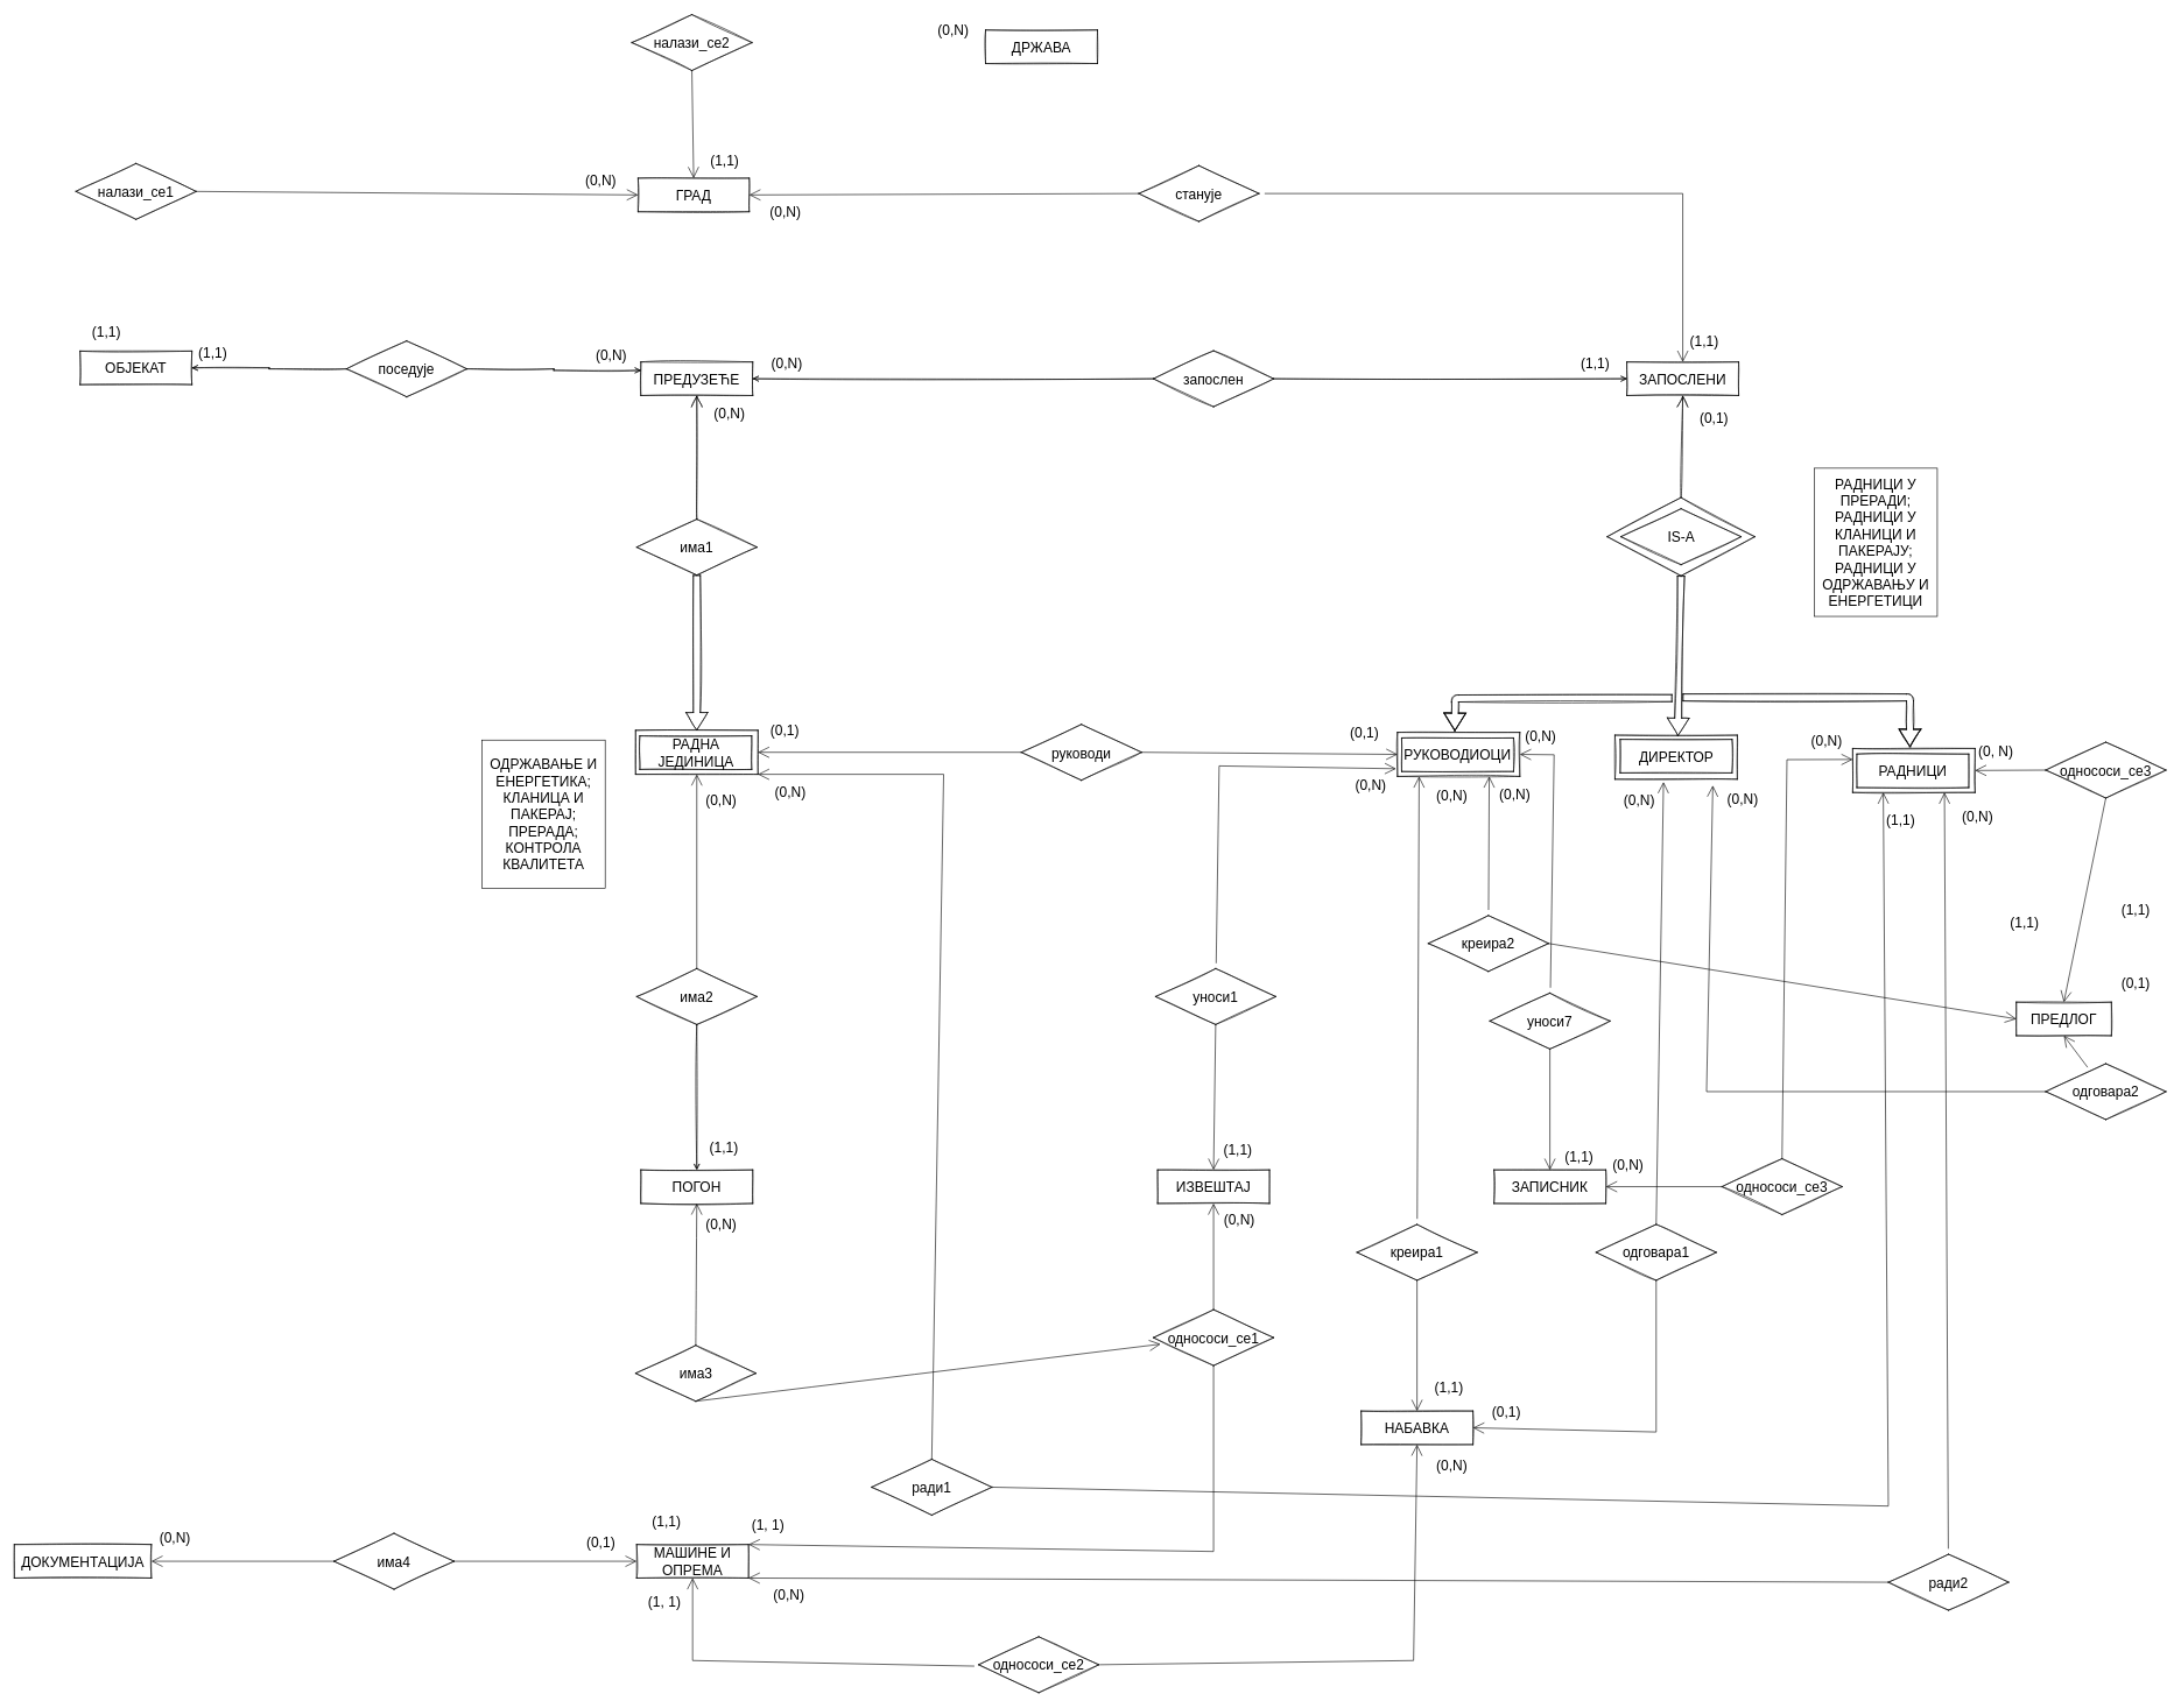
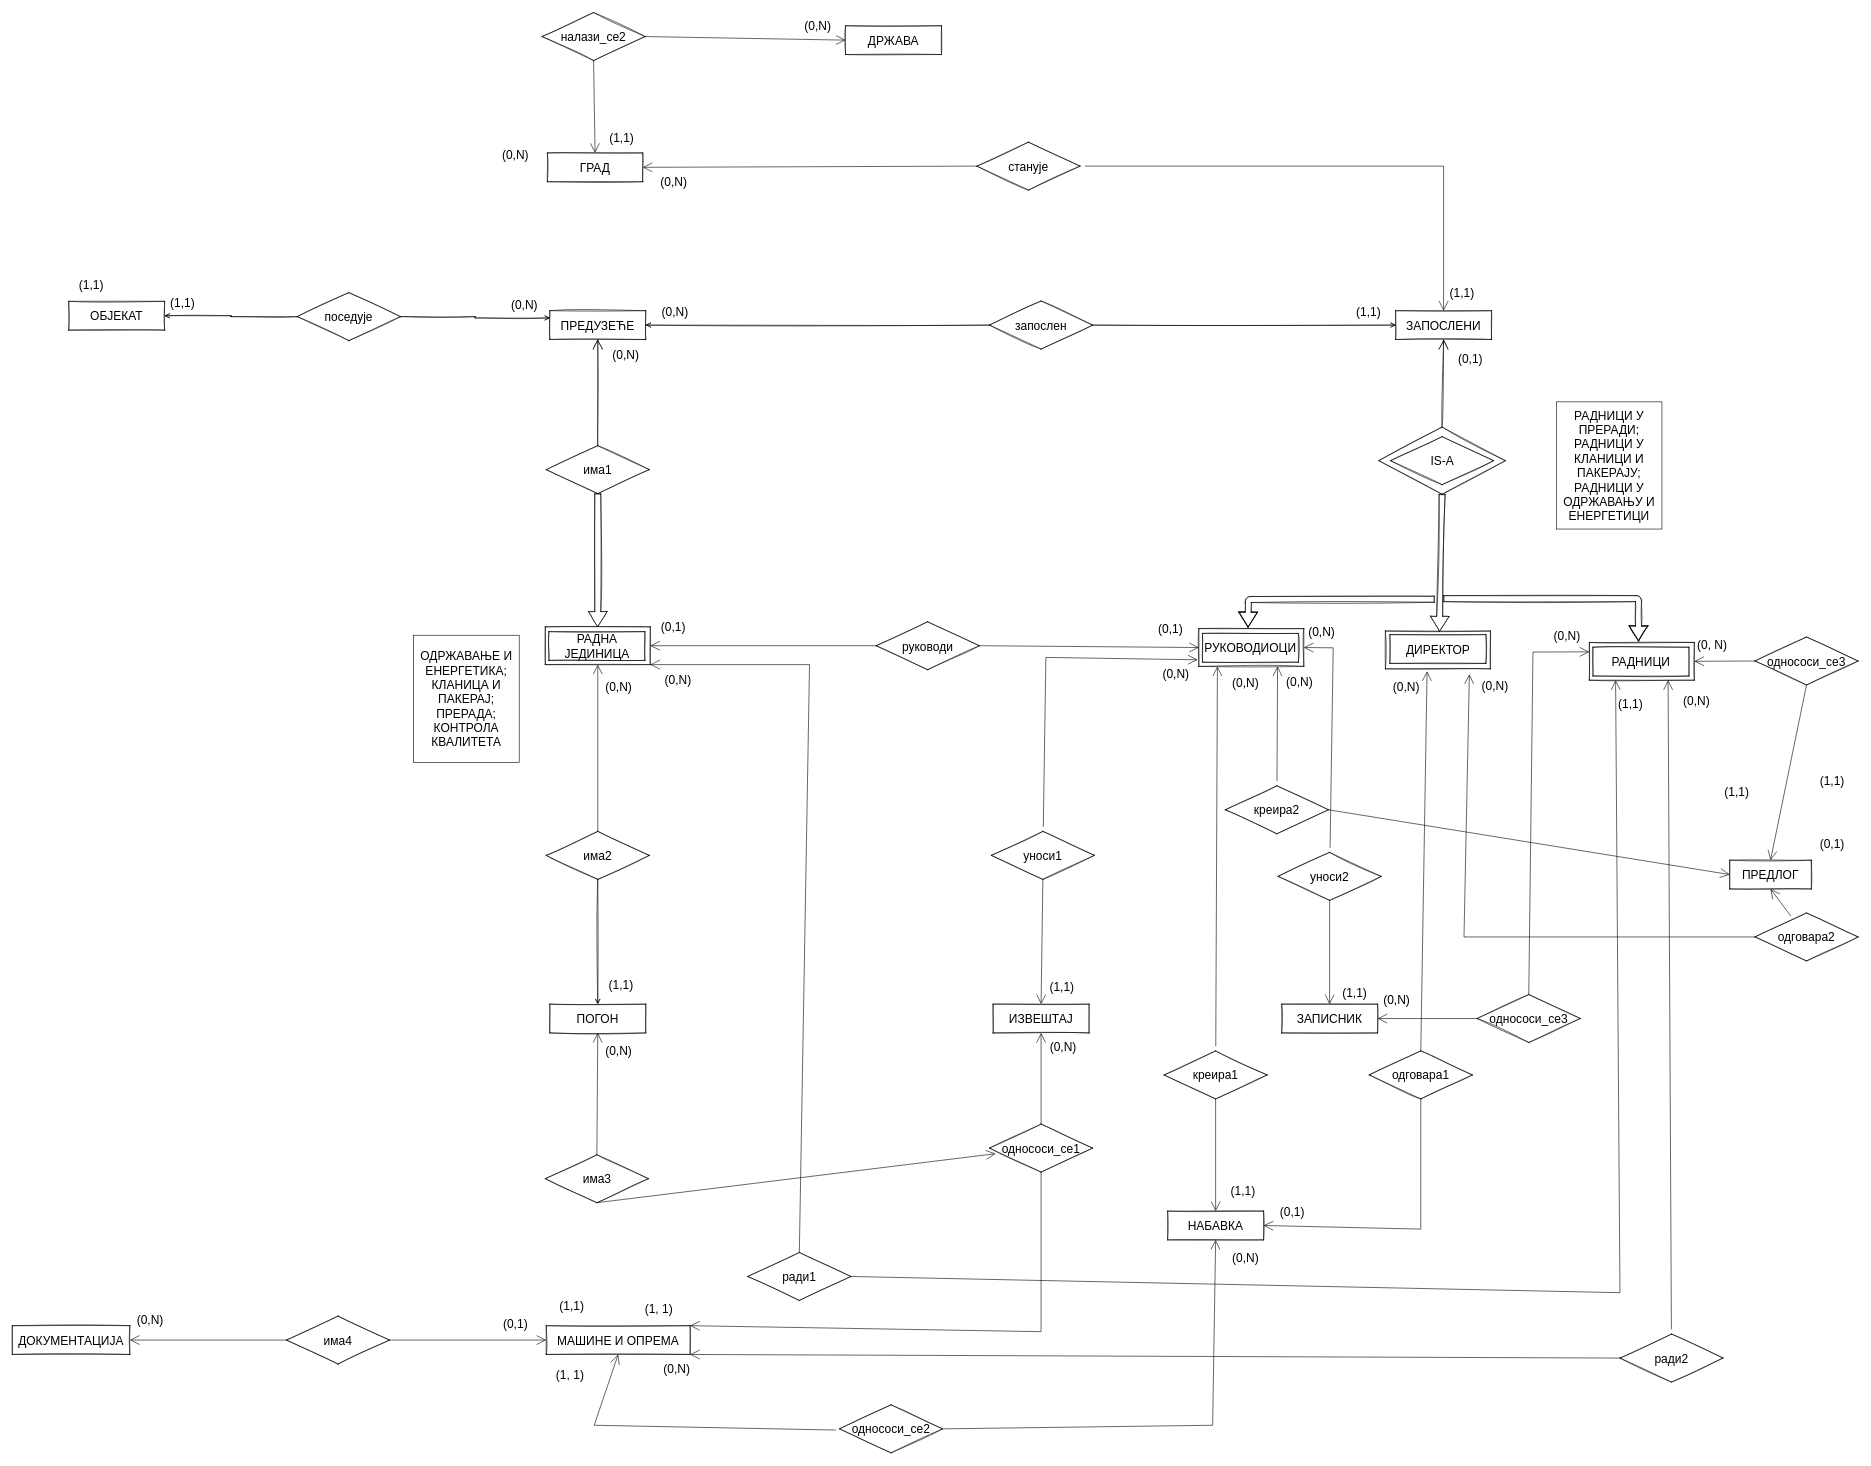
+ <mxCell id="101" style="edgeStyle=none;rounded=0;orthogonalLoop=1;jettySize=auto;html=1;exitX=1;exitY=0.5;exitDx=0;exitDy=0;entryX=0;entryY=0.5;entryDx=0;entryDy=0;endArrow=open;startSize=14;endSize=14;sourcePerimeterSpacing=8;targetPerimeterSpacing=8;" parent="1" source="103" target="100" edge="1"><mxGeometry relative="1" as="geometry" /></mxCell>
- <mxCell id="99" value="налази_се1" style="rhombus;whiteSpace=wrap;html=1;sketch=1;hachureGap=4;fontFamily=Helvetica;fontSize=20;" parent="1" vertex="1"><mxGeometry x="108" y="233" width="172" height="80" as="geometry" /></mxCell>
- <mxCell id="98" style="edgeStyle=none;rounded=0;orthogonalLoop=1;jettySize=auto;html=1;exitX=1;exitY=0.5;exitDx=0;exitDy=0;entryX=0;entryY=0.5;entryDx=0;entryDy=0;endArrow=open;startSize=14;endSize=14;sourcePerimeterSpacing=8;targetPerimeterSpacing=8;" parent="1" source="99" target="97" edge="1"><mxGeometry relative="1" as="geometry" /></mxCell>
- <mxCell id="120" value="уноси7" style="rhombus;whiteSpace=wrap;html=1;sketch=1;hachureGap=4;fontFamily=Helvetica;fontSize=20;" parent="1" vertex="1"><mxGeometry x="2130" y="1420" width="172" height="80" as="geometry" /></mxCell>
+ <mxCell id="120" value="уноси2" style="rhombus;whiteSpace=wrap;html=1;sketch=1;hachureGap=4;fontFamily=Helvetica;fontSize=20;" parent="1" vertex="1"><mxGeometry x="2130" y="1420" width="172" height="80" as="geometry" /></mxCell>
- <mxCell id="42" value="МАШИНЕ И ОПРЕМА" style="rounded=0;whiteSpace=wrap;html=1;sketch=1;hachureGap=4;fontFamily=Helvetica;fontSize=20;" parent="1" vertex="1"><mxGeometry x="910" y="2209" width="160" height="48" as="geometry" /></mxCell>
+ <mxCell id="42" value="МАШИНЕ И ОПРЕМА" style="rounded=0;whiteSpace=wrap;html=1;sketch=1;hachureGap=4;fontFamily=Helvetica;fontSize=20;" parent="1" vertex="1"><mxGeometry x="910" y="2209" width="240" height="48" as="geometry" /></mxCell>
